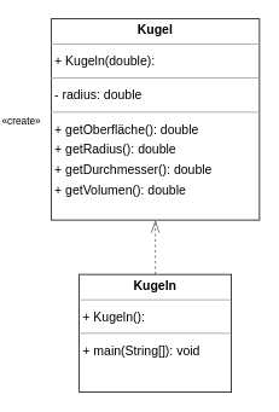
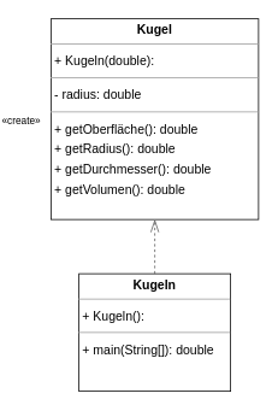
- <mxCell id="3" value="&lt;p style=&quot;margin:0px;margin-top:4px;text-align:center;&quot;&gt;&lt;b&gt;Kugeln&lt;/b&gt;&lt;/p&gt;&lt;hr size=&quot;1&quot;/&gt;&lt;p style=&quot;margin:0 0 0 4px;line-height:1.6;&quot;&gt;+ Kugeln(): &lt;/p&gt;&lt;hr size=&quot;1&quot;/&gt;&lt;p style=&quot;margin:0 0 0 4px;line-height:1.6;&quot;&gt;+ main(String[]): void&lt;/p&gt;" style="verticalAlign=top;align=left;overflow=fill;fontSize=14;fontFamily=Helvetica;html=1;rounded=0;shadow=0;comic=0;labelBackgroundColor=none;strokeWidth=1;" parent="1" vertex="1"><mxGeometry x="51" y="302" width="168" height="130" as="geometry" /></mxCell>
+ <mxCell id="3" value="&lt;p style=&quot;margin:0px;margin-top:4px;text-align:center;&quot;&gt;&lt;b&gt;Kugeln&lt;/b&gt;&lt;/p&gt;&lt;hr size=&quot;1&quot;/&gt;&lt;p style=&quot;margin:0 0 0 4px;line-height:1.6;&quot;&gt;+ Kugeln(): &lt;/p&gt;&lt;hr size=&quot;1&quot;/&gt;&lt;p style=&quot;margin:0 0 0 4px;line-height:1.6;&quot;&gt;+ main(String[]): double&lt;/p&gt;" style="verticalAlign=top;align=left;overflow=fill;fontSize=14;fontFamily=Helvetica;html=1;rounded=0;shadow=0;comic=0;labelBackgroundColor=none;strokeWidth=1;" parent="1" vertex="1"><mxGeometry x="51" y="302" width="168" height="130" as="geometry" /></mxCell>
